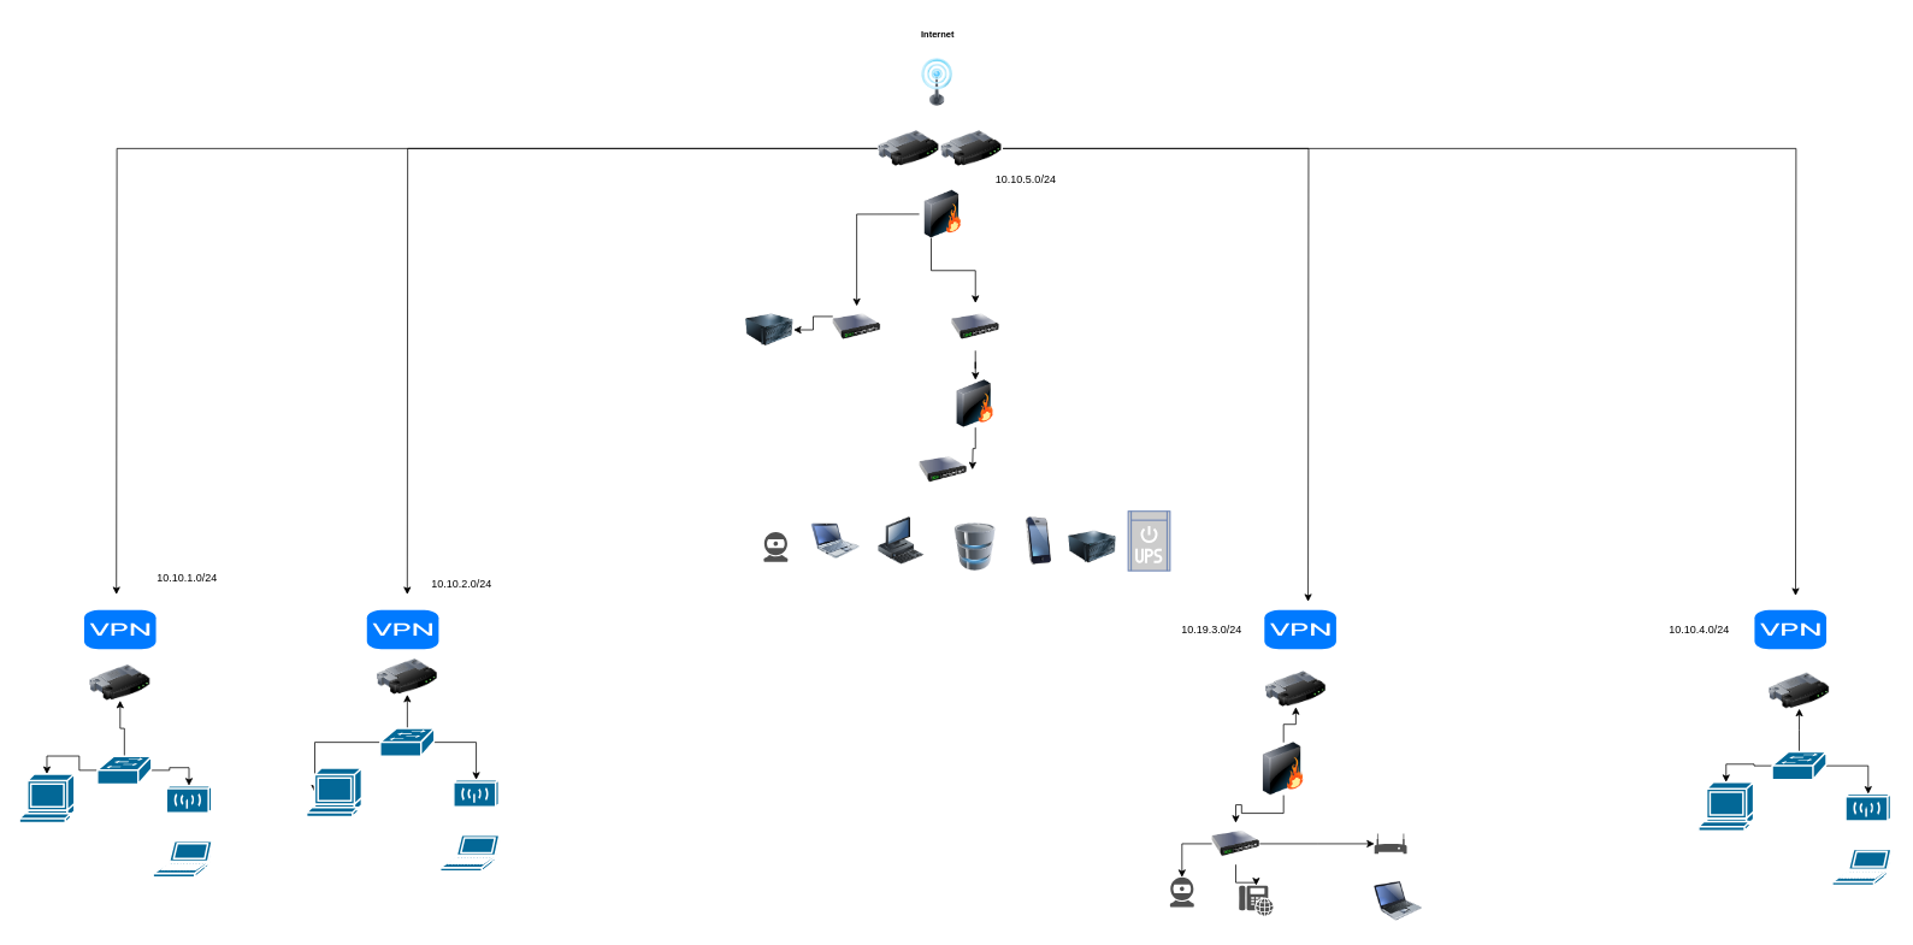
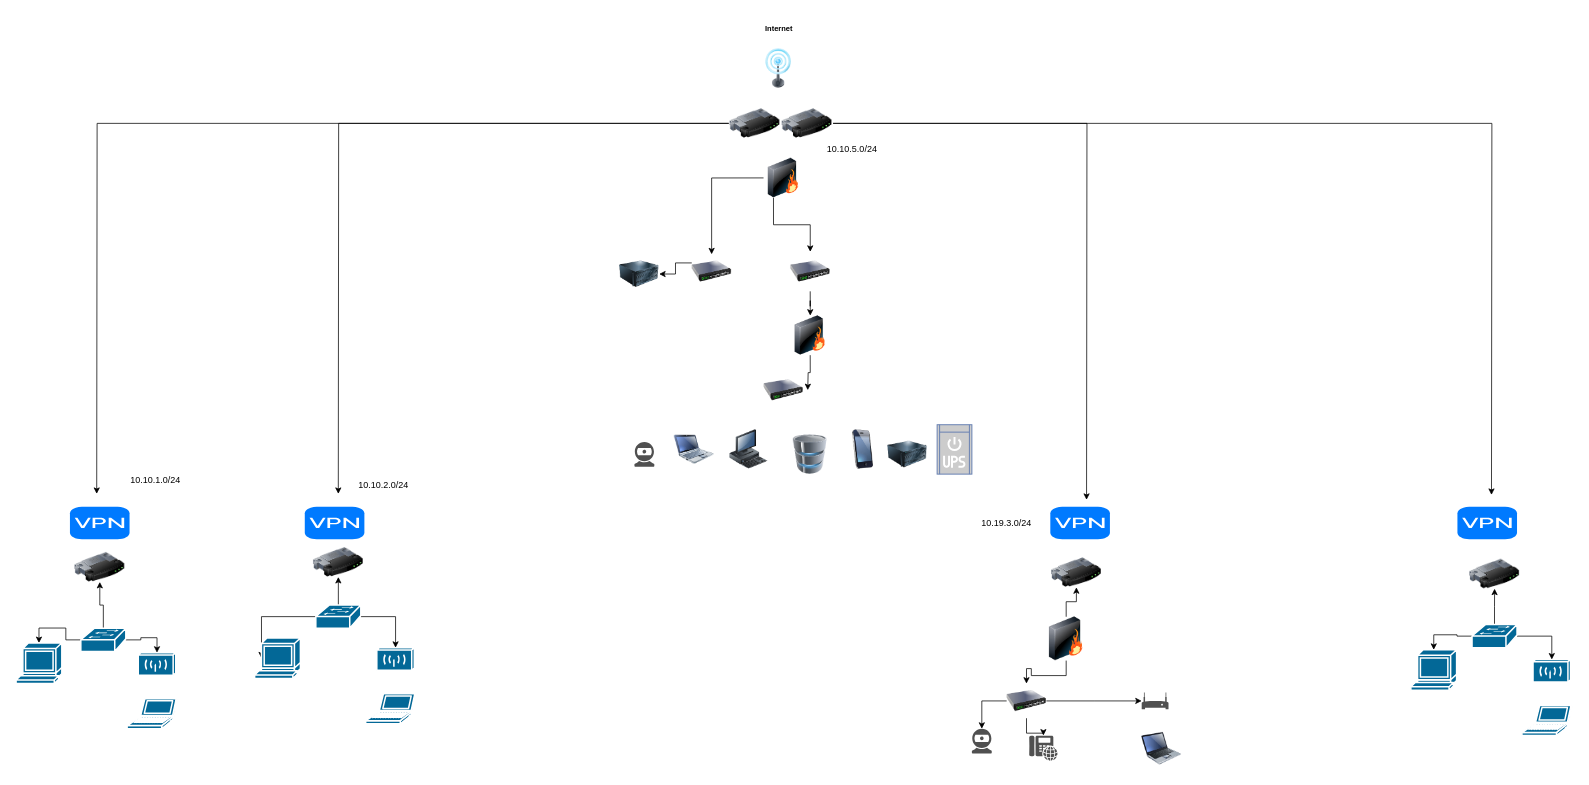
- <mxCell id="71" value="10.10.4.0/24" style="text;html=1;strokeColor=none;fillColor=none;align=center;verticalAlign=middle;whiteSpace=wrap;rounded=0;" vertex="1" parent="1"><mxGeometry x="1852" y="681.63" width="60" height="30" as="geometry" /></mxCell>
